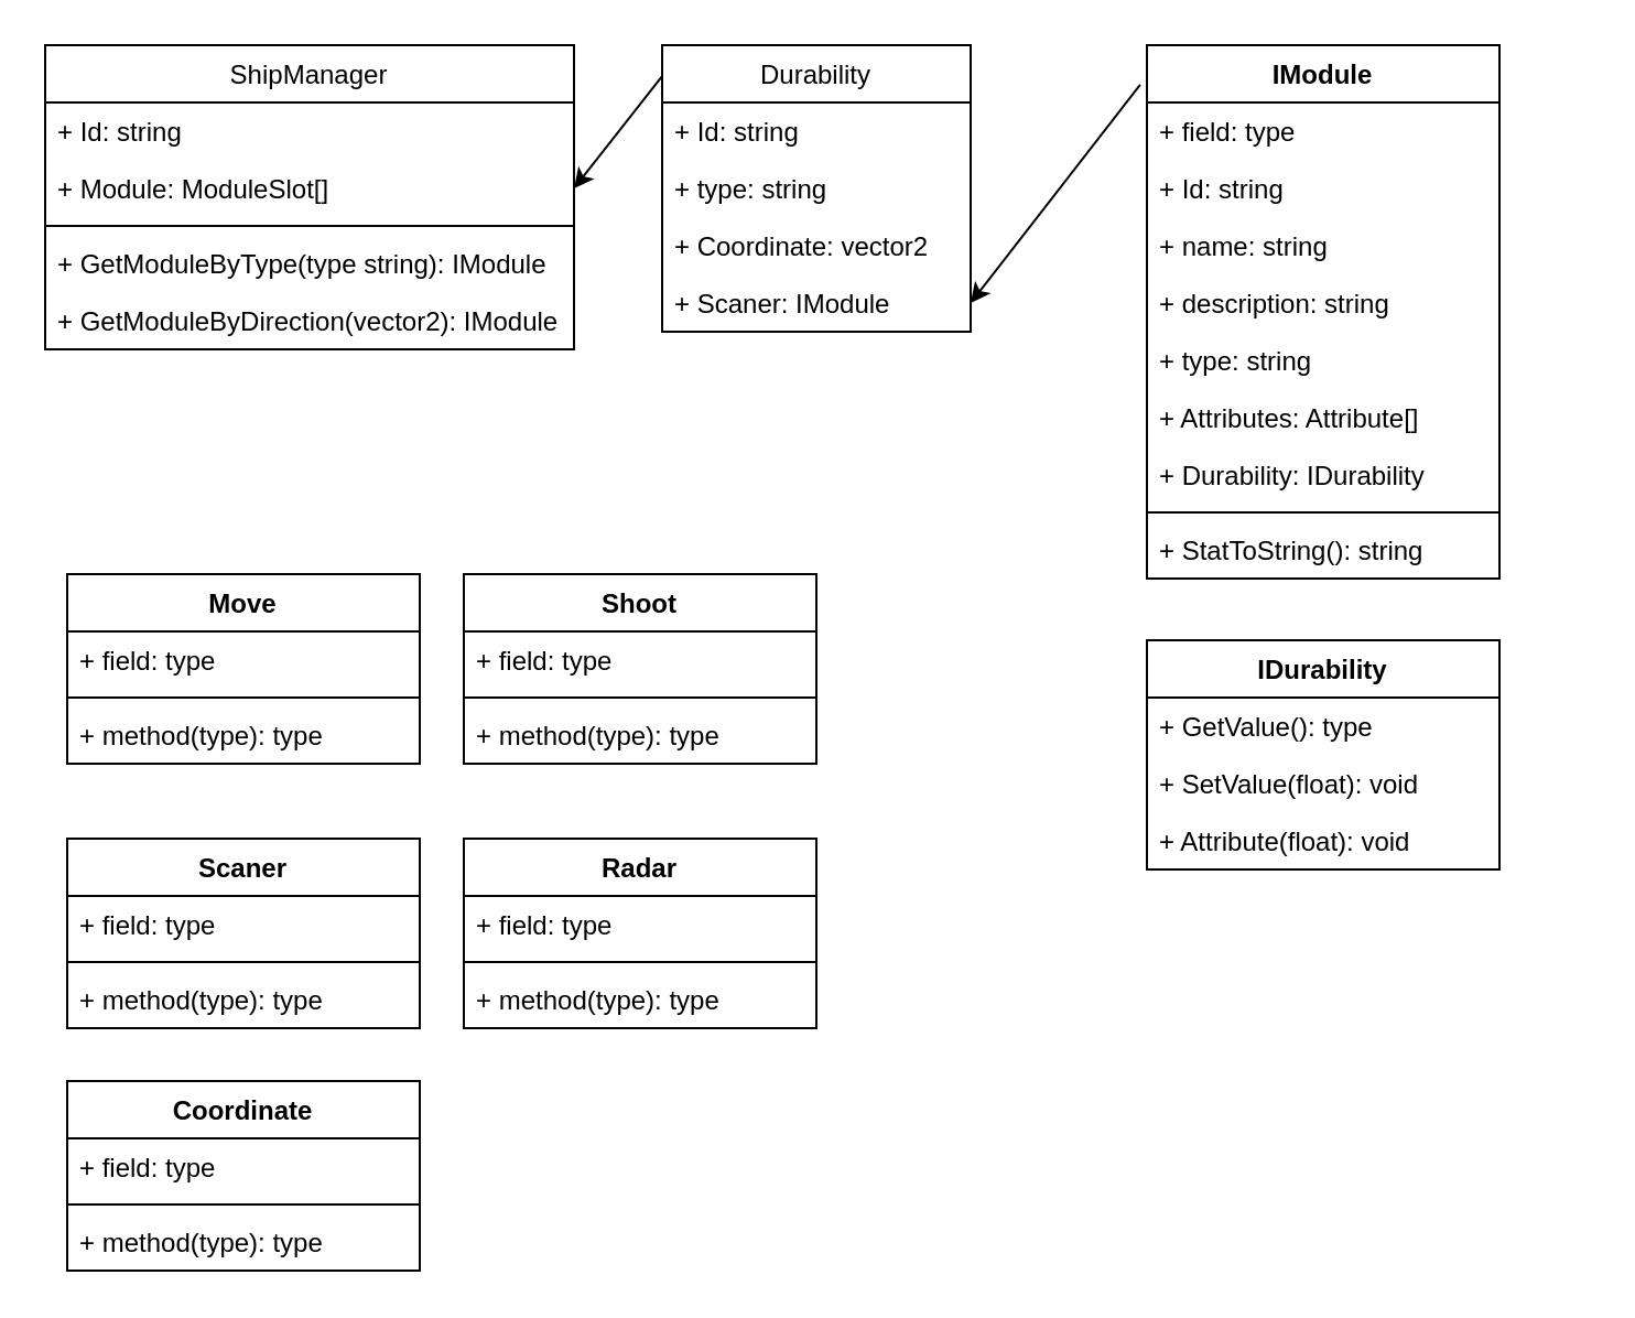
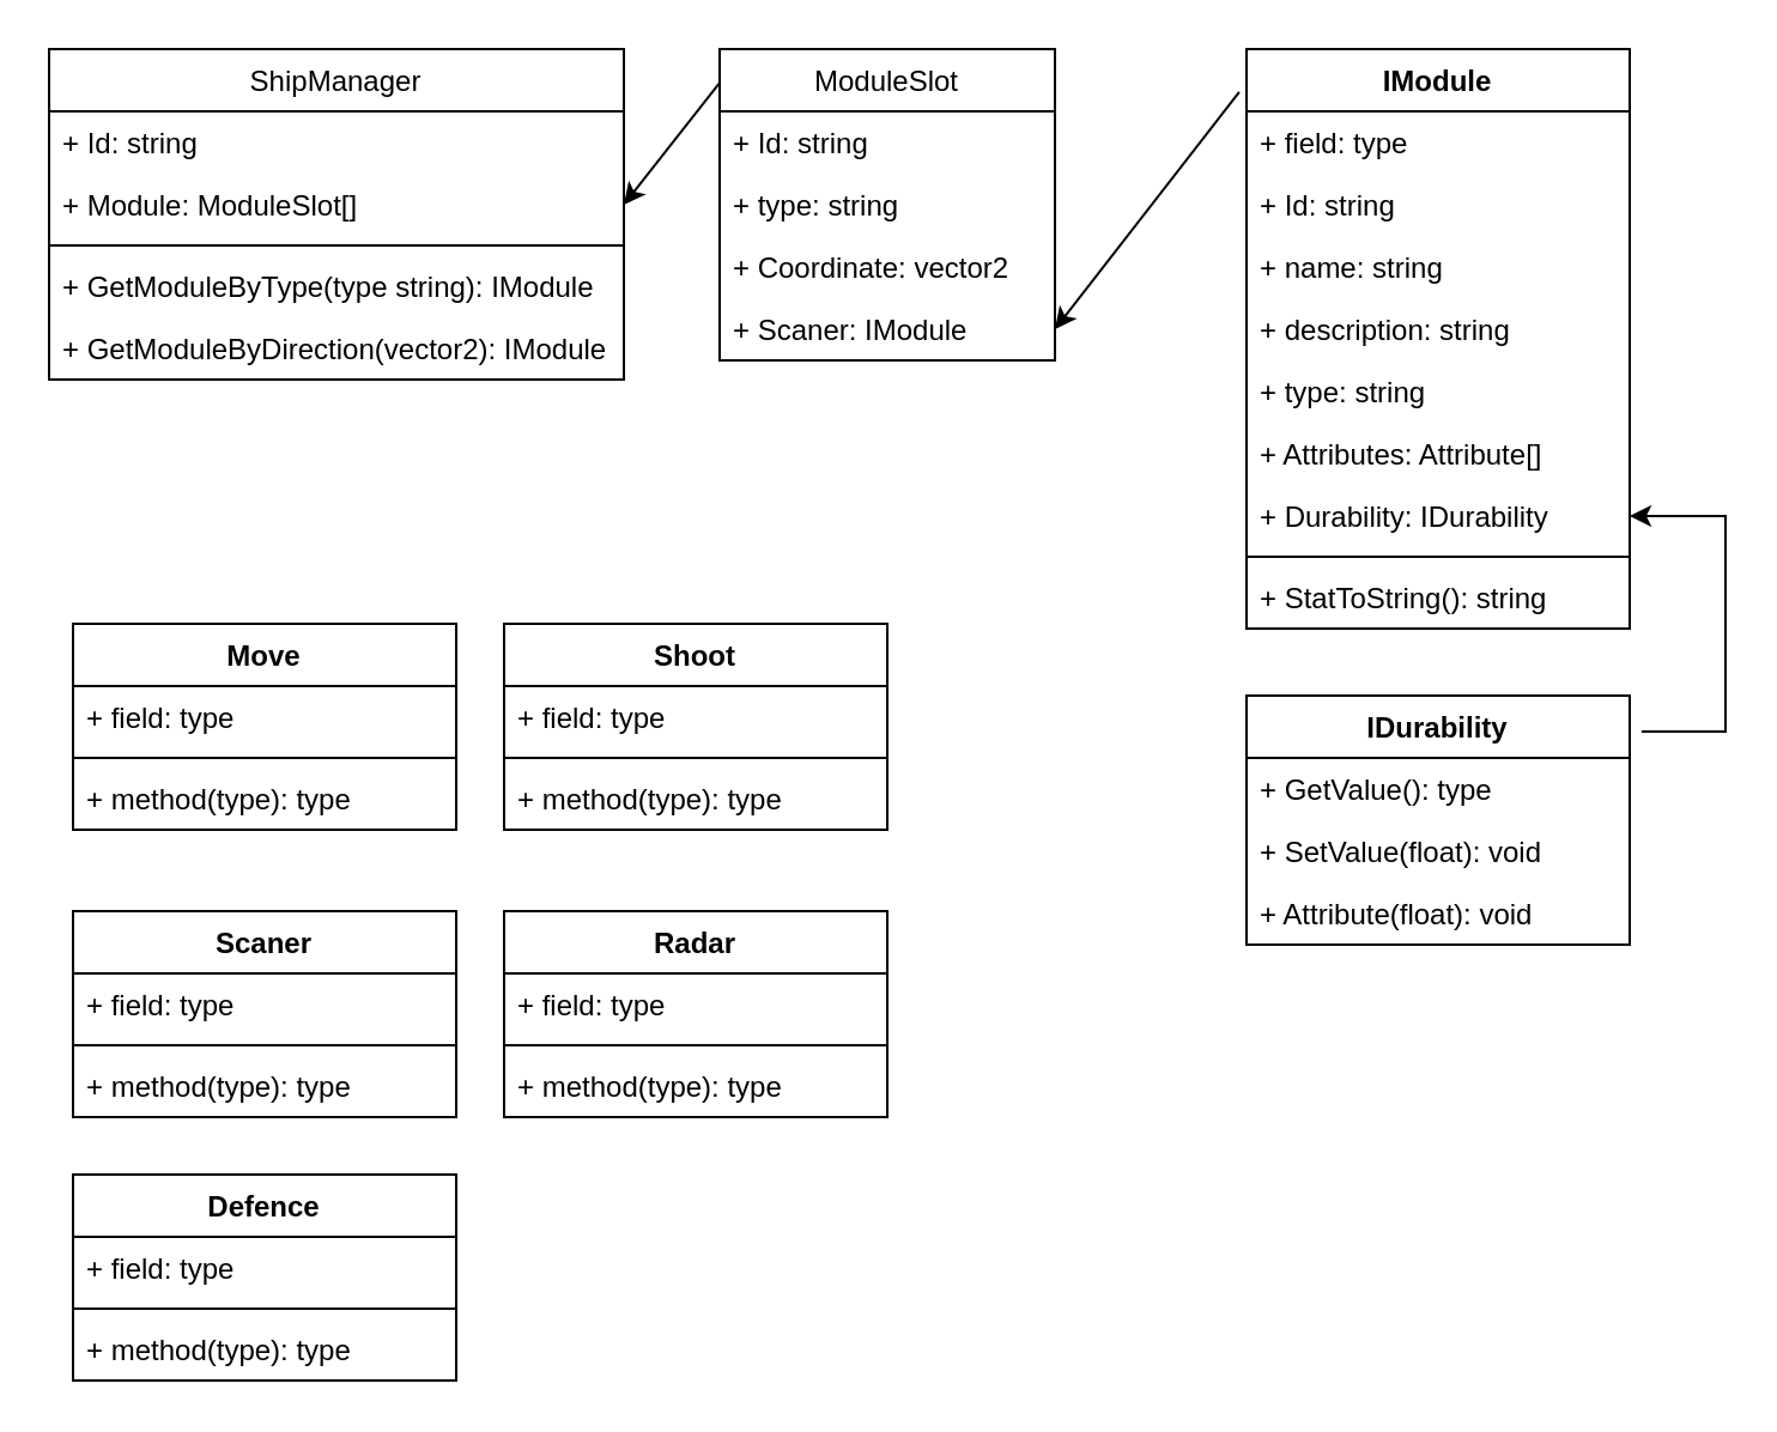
- <mxCell id="8" value="Durability" style="swimlane;fontStyle=0;childLayout=stackLayout;horizontal=1;startSize=26;fillColor=none;horizontalStack=0;resizeParent=1;resizeParentMax=0;resizeLast=0;collapsible=1;marginBottom=0;" parent="1" vertex="1"><mxGeometry x="300" y="20" width="140" height="130" as="geometry" /></mxCell>
+ <mxCell id="8" value="ModuleSlot" style="swimlane;fontStyle=0;childLayout=stackLayout;horizontal=1;startSize=26;fillColor=none;horizontalStack=0;resizeParent=1;resizeParentMax=0;resizeLast=0;collapsible=1;marginBottom=0;" parent="1" vertex="1"><mxGeometry x="300" y="20" width="140" height="130" as="geometry" /></mxCell>
+ <mxCell id="29" value="" style="endArrow=classic;html=1;rounded=0;exitX=1.031;exitY=0.144;exitDx=0;exitDy=0;exitPerimeter=0;entryX=1;entryY=0.5;entryDx=0;entryDy=0;" parent="1" source="23" target="20" edge="1"><mxGeometry width="50" height="50" relative="1" as="geometry"><mxPoint x="380" y="210" as="sourcePoint" /><mxPoint x="430" y="160" as="targetPoint" /><Array as="points"><mxPoint x="720" y="305" /><mxPoint x="720" y="215" /></Array></mxGeometry></mxCell>
- <mxCell id="46" value="Coordinate" style="swimlane;fontStyle=1;align=center;verticalAlign=top;childLayout=stackLayout;horizontal=1;startSize=26;horizontalStack=0;resizeParent=1;resizeParentMax=0;resizeLast=0;collapsible=1;marginBottom=0;" parent="1" vertex="1"><mxGeometry x="30" y="490" width="160" height="86" as="geometry" /></mxCell>
+ <mxCell id="46" value="Defence" style="swimlane;fontStyle=1;align=center;verticalAlign=top;childLayout=stackLayout;horizontal=1;startSize=26;horizontalStack=0;resizeParent=1;resizeParentMax=0;resizeLast=0;collapsible=1;marginBottom=0;" parent="1" vertex="1"><mxGeometry x="30" y="490" width="160" height="86" as="geometry" /></mxCell>
